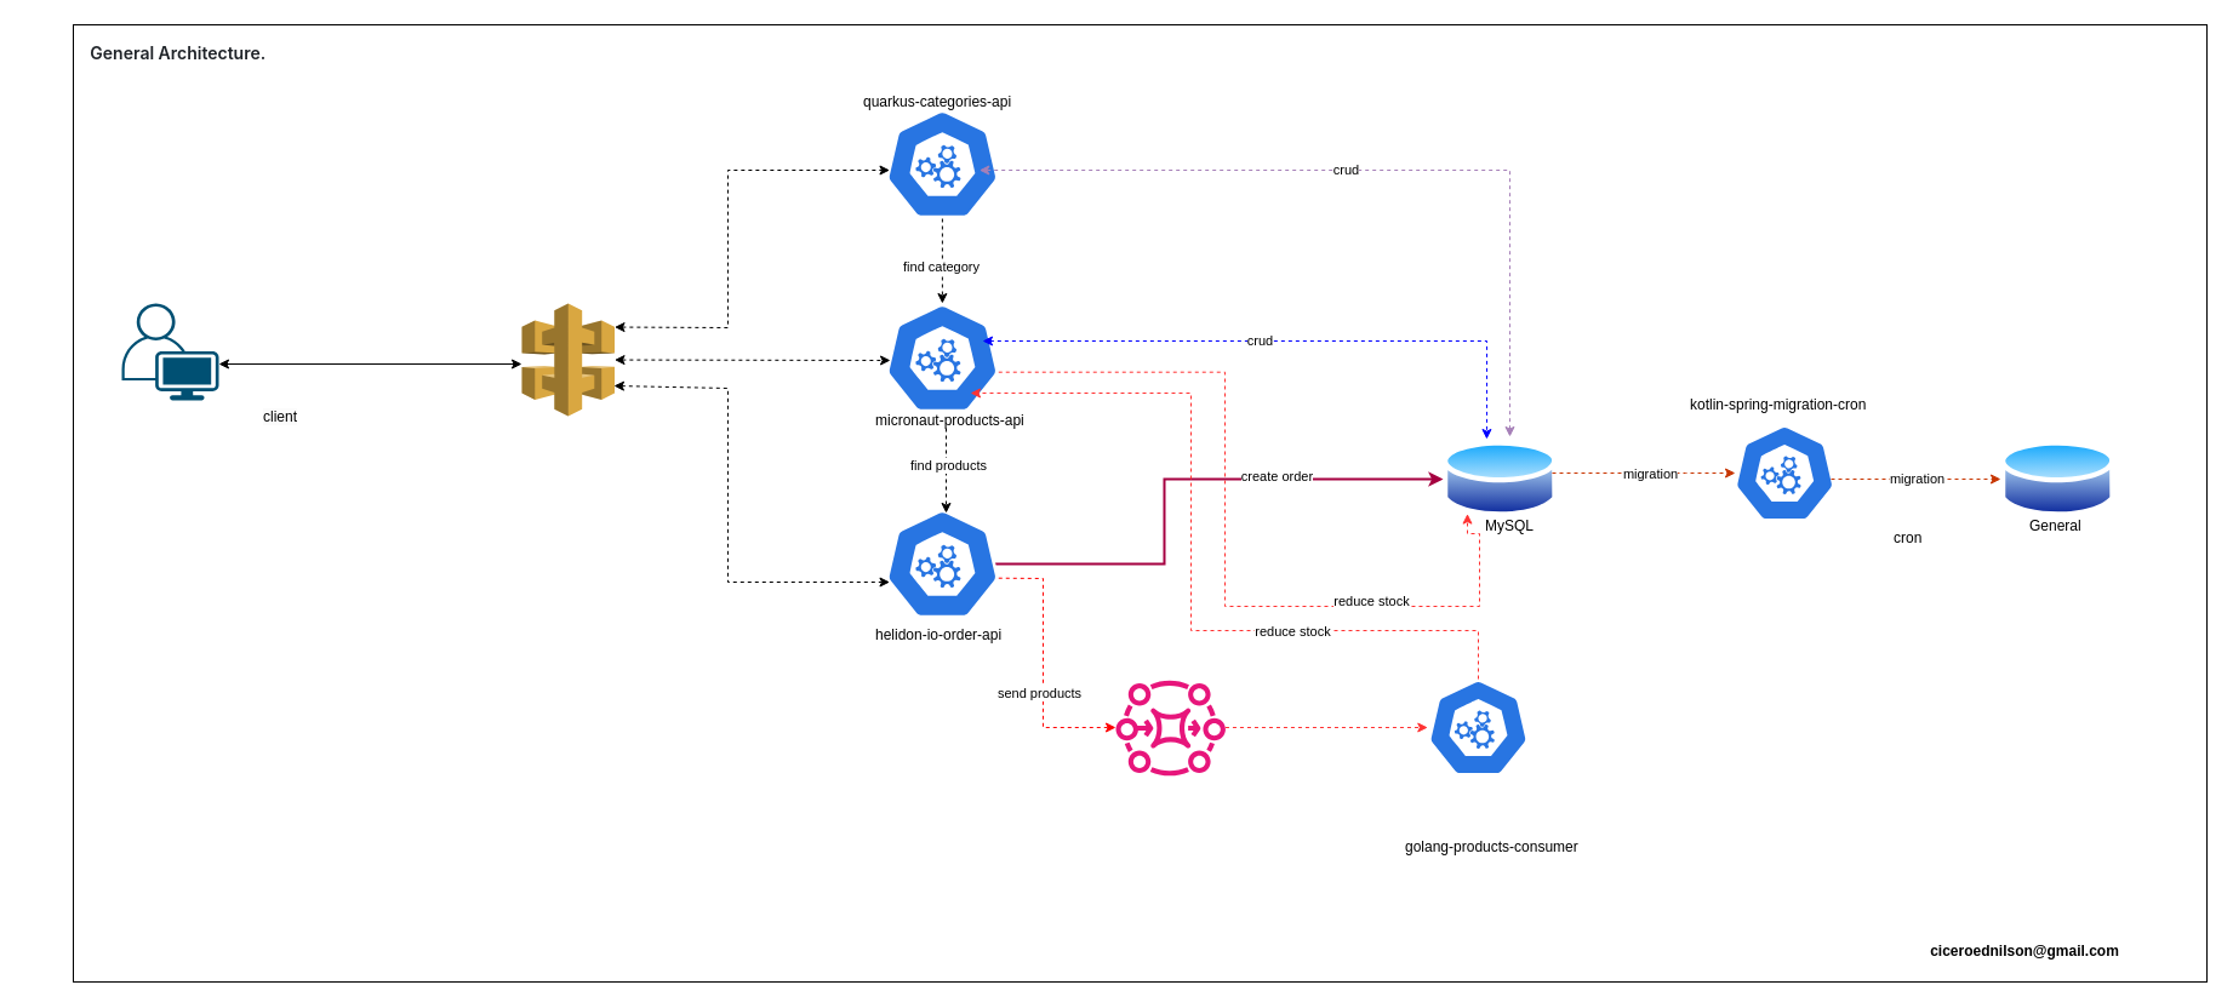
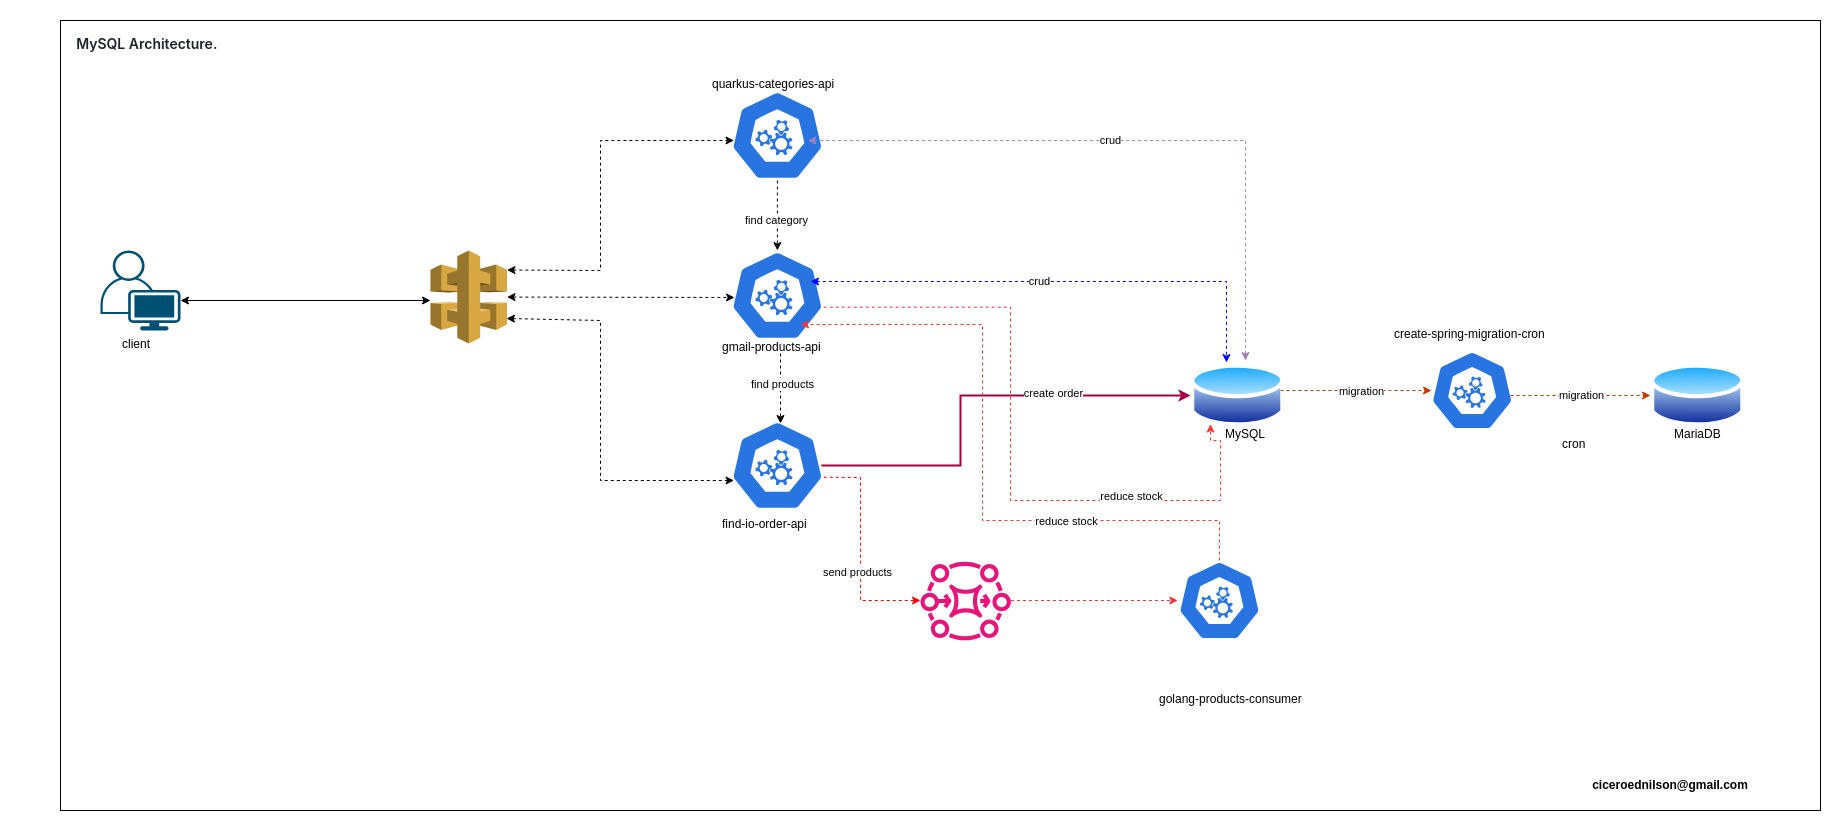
- <mxCell id="49" value="&lt;h2 style=&quot;box-sizing: border-box; margin-top: var(--base-size-24); margin-bottom: var(--base-size-16); font-weight: var(--base-text-weight-semibold, 600); line-height: 1.25; padding-bottom: 0.3em; border-bottom: 1px solid var(--borderColor-muted, var(--color-border-muted)); color: rgb(31, 35, 40); font-family: -apple-system, BlinkMacSystemFont, &amp;quot;Segoe UI&amp;quot;, &amp;quot;Noto Sans&amp;quot;, Helvetica, Arial, sans-serif, &amp;quot;Apple Color Emoji&amp;quot;, &amp;quot;Segoe UI Emoji&amp;quot;; text-align: start; background-color: rgb(255, 255, 255); font-size: 14px;&quot; dir=&quot;auto&quot; class=&quot;heading-element&quot; tabindex=&quot;-1&quot;&gt;&amp;nbsp;General Architecture.&lt;/h2&gt;" style="text;html=1;align=center;verticalAlign=middle;whiteSpace=wrap;rounded=0;fontStyle=1;fontSize=14;" vertex="1" parent="1"><mxGeometry x="20" y="30" width="250" height="30" as="geometry" /></mxCell>
+ <mxCell id="49" value="&lt;h2 style=&quot;box-sizing: border-box; margin-top: var(--base-size-24); margin-bottom: var(--base-size-16); font-weight: var(--base-text-weight-semibold, 600); line-height: 1.25; padding-bottom: 0.3em; border-bottom: 1px solid var(--borderColor-muted, var(--color-border-muted)); color: rgb(31, 35, 40); font-family: -apple-system, BlinkMacSystemFont, &amp;quot;Segoe UI&amp;quot;, &amp;quot;Noto Sans&amp;quot;, Helvetica, Arial, sans-serif, &amp;quot;Apple Color Emoji&amp;quot;, &amp;quot;Segoe UI Emoji&amp;quot;; text-align: start; background-color: rgb(255, 255, 255); font-size: 14px;&quot; dir=&quot;auto&quot; class=&quot;heading-element&quot; tabindex=&quot;-1&quot;&gt;&amp;nbsp;MySQL Architecture.&lt;/h2&gt;" style="text;html=1;align=center;verticalAlign=middle;whiteSpace=wrap;rounded=0;fontStyle=1;fontSize=14;" vertex="1" parent="1"><mxGeometry x="20" y="30" width="250" height="30" as="geometry" /></mxCell>
- <mxCell id="15" value="kotlin-spring-migration-cron" style="text;whiteSpace=wrap;" vertex="1" parent="1"><mxGeometry x="1391.66" y="320" width="160" height="40" as="geometry" /></mxCell>
+ <mxCell id="15" value="create-spring-migration-cron" style="text;whiteSpace=wrap;" vertex="1" parent="1"><mxGeometry x="1391.66" y="320" width="160" height="40" as="geometry" /></mxCell>
- <mxCell id="7" value="micronaut-products-api" style="text;whiteSpace=wrap;" vertex="1" parent="1"><mxGeometry x="720" y="333" width="160" height="40" as="geometry" /></mxCell>
+ <mxCell id="7" value="gmail-products-api" style="text;whiteSpace=wrap;" vertex="1" parent="1"><mxGeometry x="720" y="333" width="160" height="40" as="geometry" /></mxCell>
- <mxCell id="47" value="&lt;span style=&quot;color: rgb(0, 0, 0); font-family: Helvetica; font-size: 12px; font-style: normal; font-variant-ligatures: normal; font-variant-caps: normal; font-weight: 400; letter-spacing: normal; orphans: 2; text-align: center; text-indent: 0px; text-transform: none; widows: 2; word-spacing: 0px; -webkit-text-stroke-width: 0px; white-space: normal; background-color: rgb(251, 251, 251); text-decoration-thickness: initial; text-decoration-style: initial; text-decoration-color: initial; display: inline !important; float: none;&quot;&gt;client&lt;/span&gt;" style="text;whiteSpace=wrap;html=1;" vertex="1" parent="1"><mxGeometry x="215" y="330" width="40" height="40" as="geometry" /></mxCell>
+ <mxCell id="47" value="&lt;span style=&quot;color: rgb(0, 0, 0); font-family: Helvetica; font-size: 12px; font-style: normal; font-variant-ligatures: normal; font-variant-caps: normal; font-weight: 400; letter-spacing: normal; orphans: 2; text-align: center; text-indent: 0px; text-transform: none; widows: 2; word-spacing: 0px; -webkit-text-stroke-width: 0px; white-space: normal; background-color: rgb(251, 251, 251); text-decoration-thickness: initial; text-decoration-style: initial; text-decoration-color: initial; display: inline !important; float: none;&quot;&gt;client&lt;/span&gt;" style="text;whiteSpace=wrap;html=1;" vertex="1" parent="1"><mxGeometry x="120" y="330" width="40" height="40" as="geometry" /></mxCell>
- <mxCell id="13" value="General" style="text;whiteSpace=wrap;" vertex="1" parent="1"><mxGeometry x="1672.3" y="420" width="50" height="40" as="geometry" /></mxCell>
+ <mxCell id="13" value="MariaDB" style="text;whiteSpace=wrap;" vertex="1" parent="1"><mxGeometry x="1672.3" y="420" width="50" height="40" as="geometry" /></mxCell>
- <mxCell id="8" value="helidon-io-order-api" style="text;whiteSpace=wrap;" vertex="1" parent="1"><mxGeometry x="720" y="510" width="140" height="40" as="geometry" /></mxCell>
+ <mxCell id="8" value="find-io-order-api" style="text;whiteSpace=wrap;" vertex="1" parent="1"><mxGeometry x="720" y="510" width="140" height="40" as="geometry" /></mxCell>
